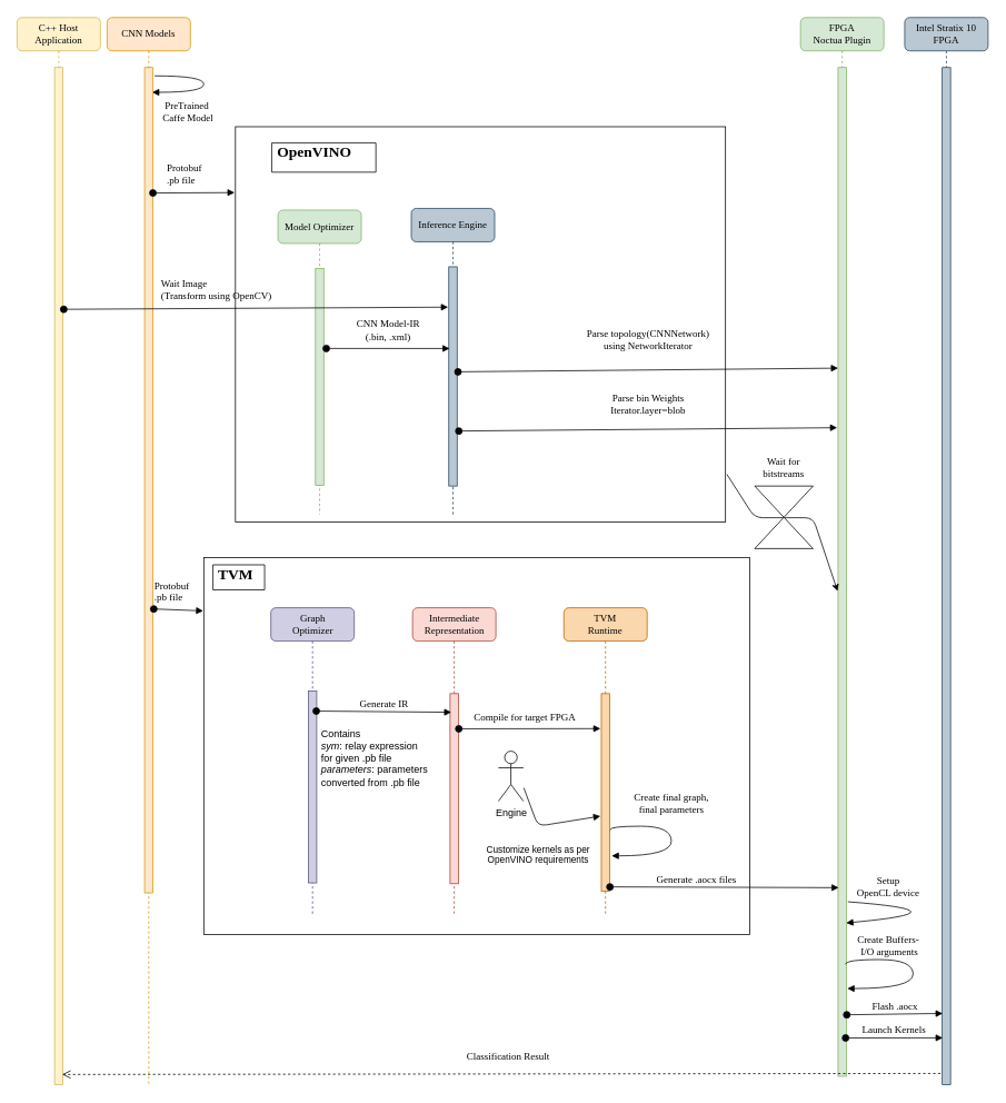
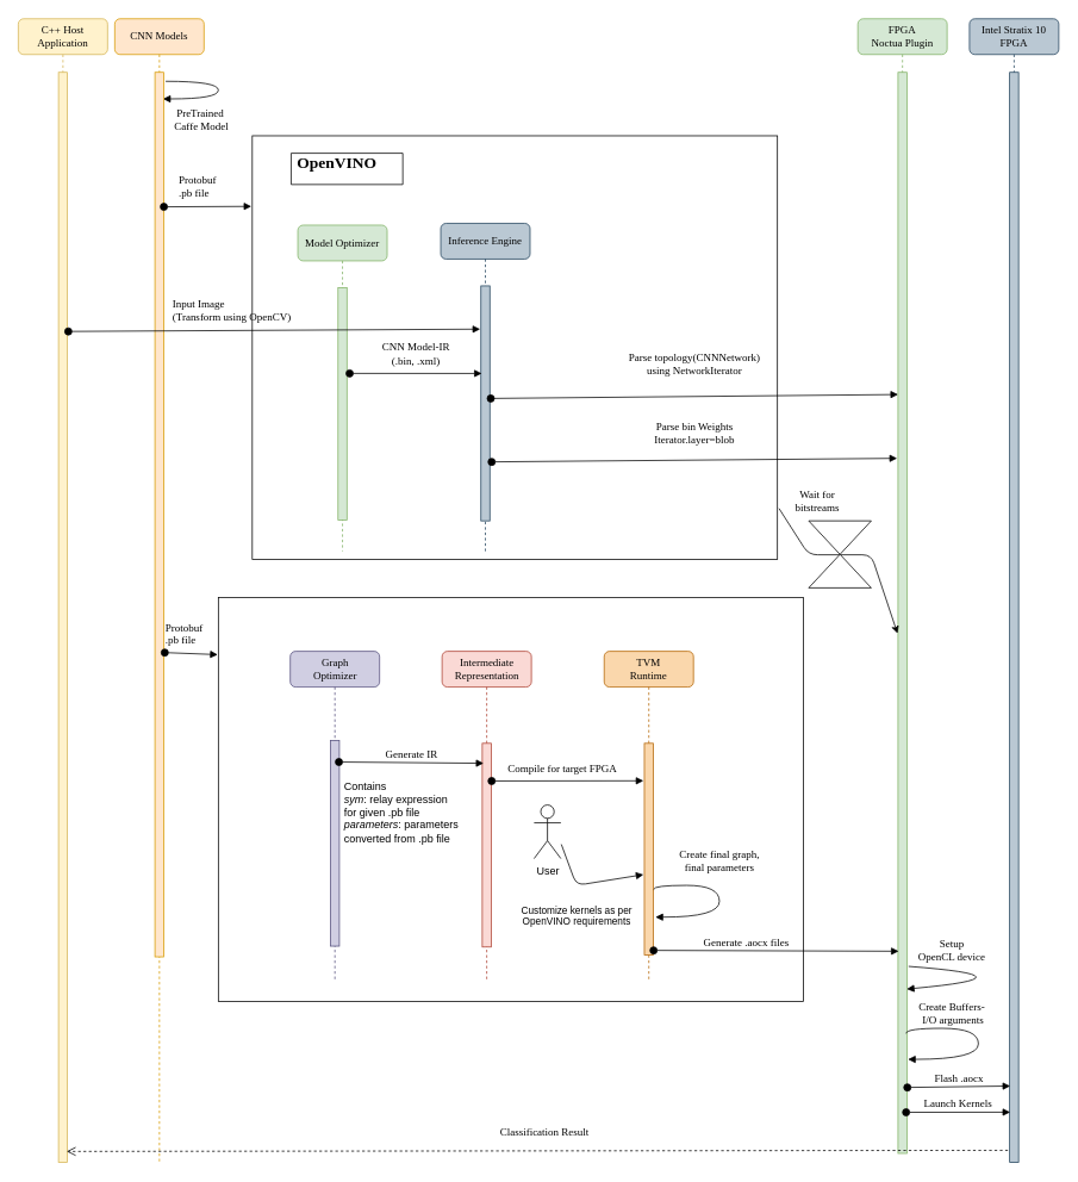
- <mxCell id="45" value="&lt;font face=&quot;Verdana&quot;&gt;Wait Image&lt;br&gt;(Transform using OpenCV)&lt;/font&gt;" style="text;html=1;resizable=0;points=[];autosize=1;align=left;verticalAlign=top;spacingTop=-4;" parent="1" vertex="1"><mxGeometry x="190.5" y="330" width="180" height="30" as="geometry" /></mxCell>
+ <mxCell id="45" value="&lt;font face=&quot;Verdana&quot;&gt;Input Image&lt;br&gt;(Transform using OpenCV)&lt;/font&gt;" style="text;html=1;resizable=0;points=[];autosize=1;align=left;verticalAlign=top;spacingTop=-4;" parent="1" vertex="1"><mxGeometry x="190.5" y="330" width="180" height="30" as="geometry" /></mxCell>
- <mxCell id="48" value="&lt;font face=&quot;Verdana&quot; style=&quot;font-size: 12px&quot;&gt;Wait for bitstreams&lt;/font&gt;" style="text;html=1;strokeColor=none;fillColor=none;align=center;verticalAlign=middle;whiteSpace=wrap;rounded=0;" parent="1" vertex="1"><mxGeometry x="920" y="550" width="40" height="20" as="geometry" /></mxCell>
+ <mxCell id="48" value="&lt;font face=&quot;Verdana&quot; style=&quot;font-size: 12px&quot;&gt;Wait for bitstreams&lt;/font&gt;" style="text;html=1;strokeColor=none;fillColor=none;align=center;verticalAlign=middle;whiteSpace=wrap;rounded=0;" parent="1" vertex="1"><mxGeometry x="895" y="550" width="40" height="20" as="geometry" /></mxCell>
- <mxCell id="17" value="&lt;font style=&quot;font-size: 18px&quot;&gt;&lt;b&gt;&amp;nbsp;TVM&lt;/b&gt;&lt;/font&gt;" style="shape=note;whiteSpace=wrap;html=1;size=0;verticalAlign=top;align=left;spacingTop=-6;rounded=0;shadow=0;comic=0;labelBackgroundColor=none;strokeColor=#000000;strokeWidth=1;fillColor=#FFFFFF;fontFamily=Verdana;fontSize=12;fontColor=#000000;" parent="1" vertex="1"><mxGeometry x="255" y="676.5" width="62" height="30" as="geometry" /></mxCell>
- <mxCell id="29" value="Engine" style="shape=umlActor;verticalLabelPosition=bottom;labelBackgroundColor=#ffffff;verticalAlign=top;html=1;" parent="1" vertex="1"><mxGeometry x="597.5" y="900" width="30" height="60" as="geometry" /></mxCell>
+ <mxCell id="29" value="User" style="shape=umlActor;verticalLabelPosition=bottom;labelBackgroundColor=#ffffff;verticalAlign=top;html=1;" parent="1" vertex="1"><mxGeometry x="597.5" y="900" width="30" height="60" as="geometry" /></mxCell>
